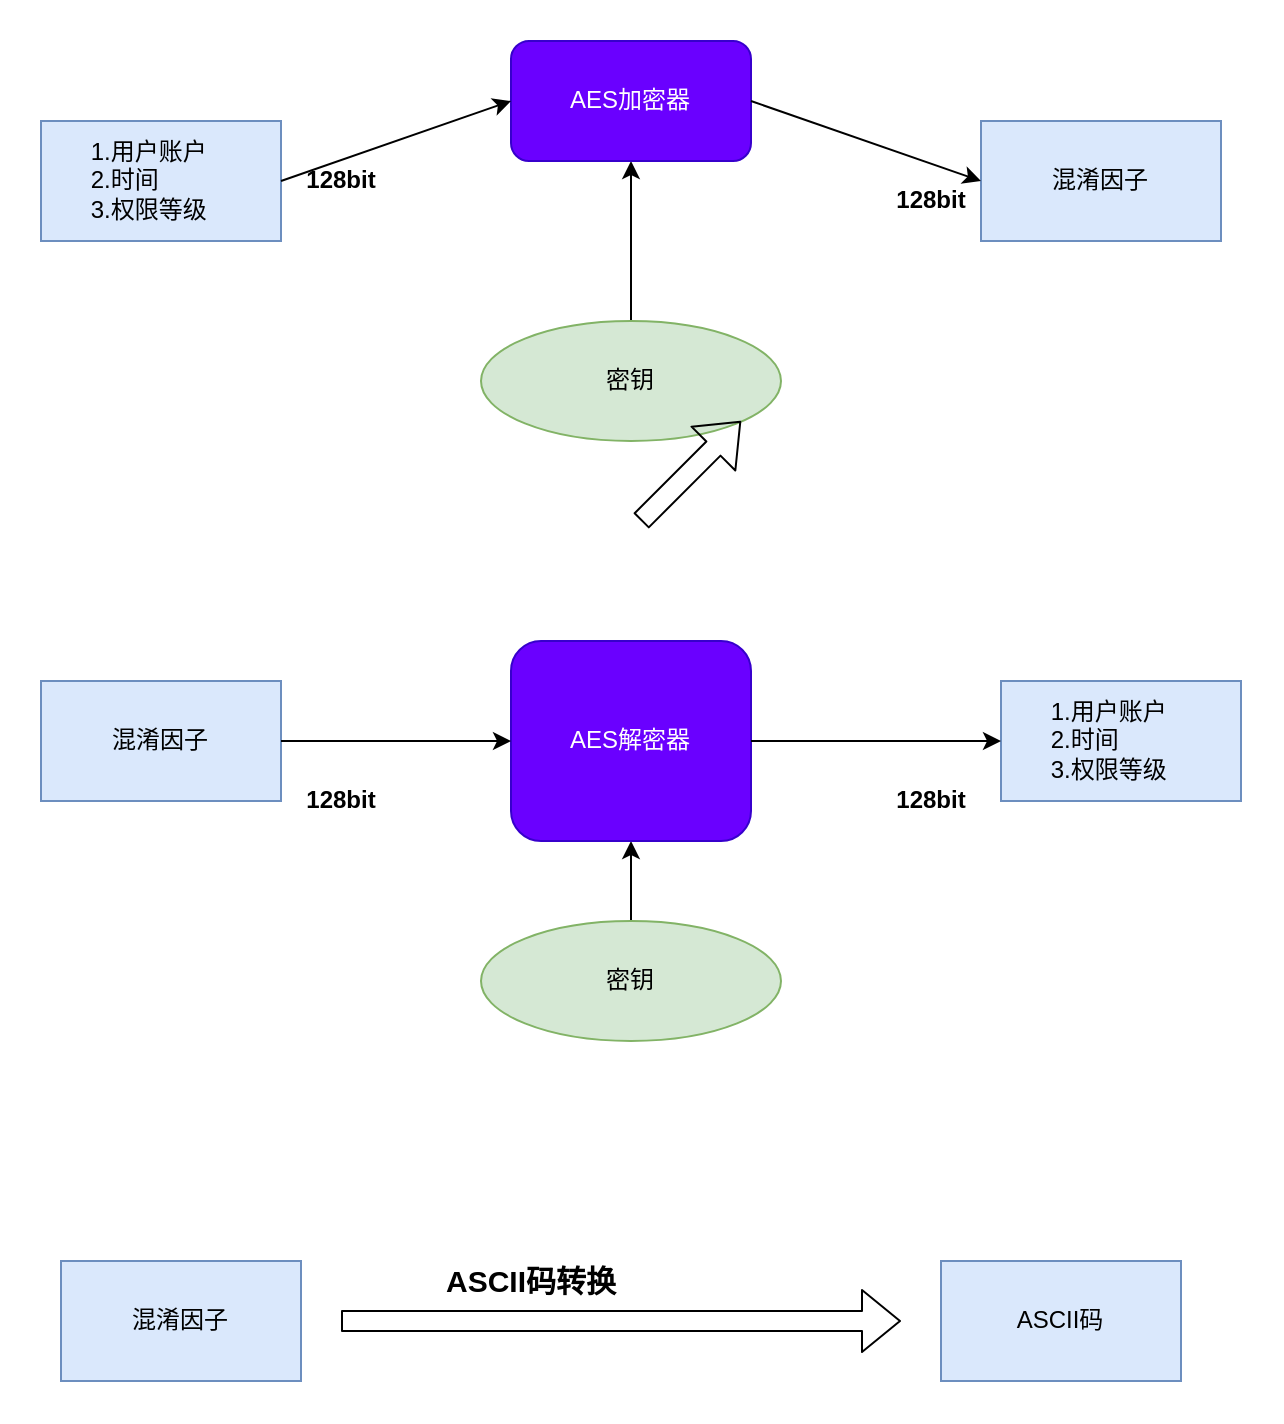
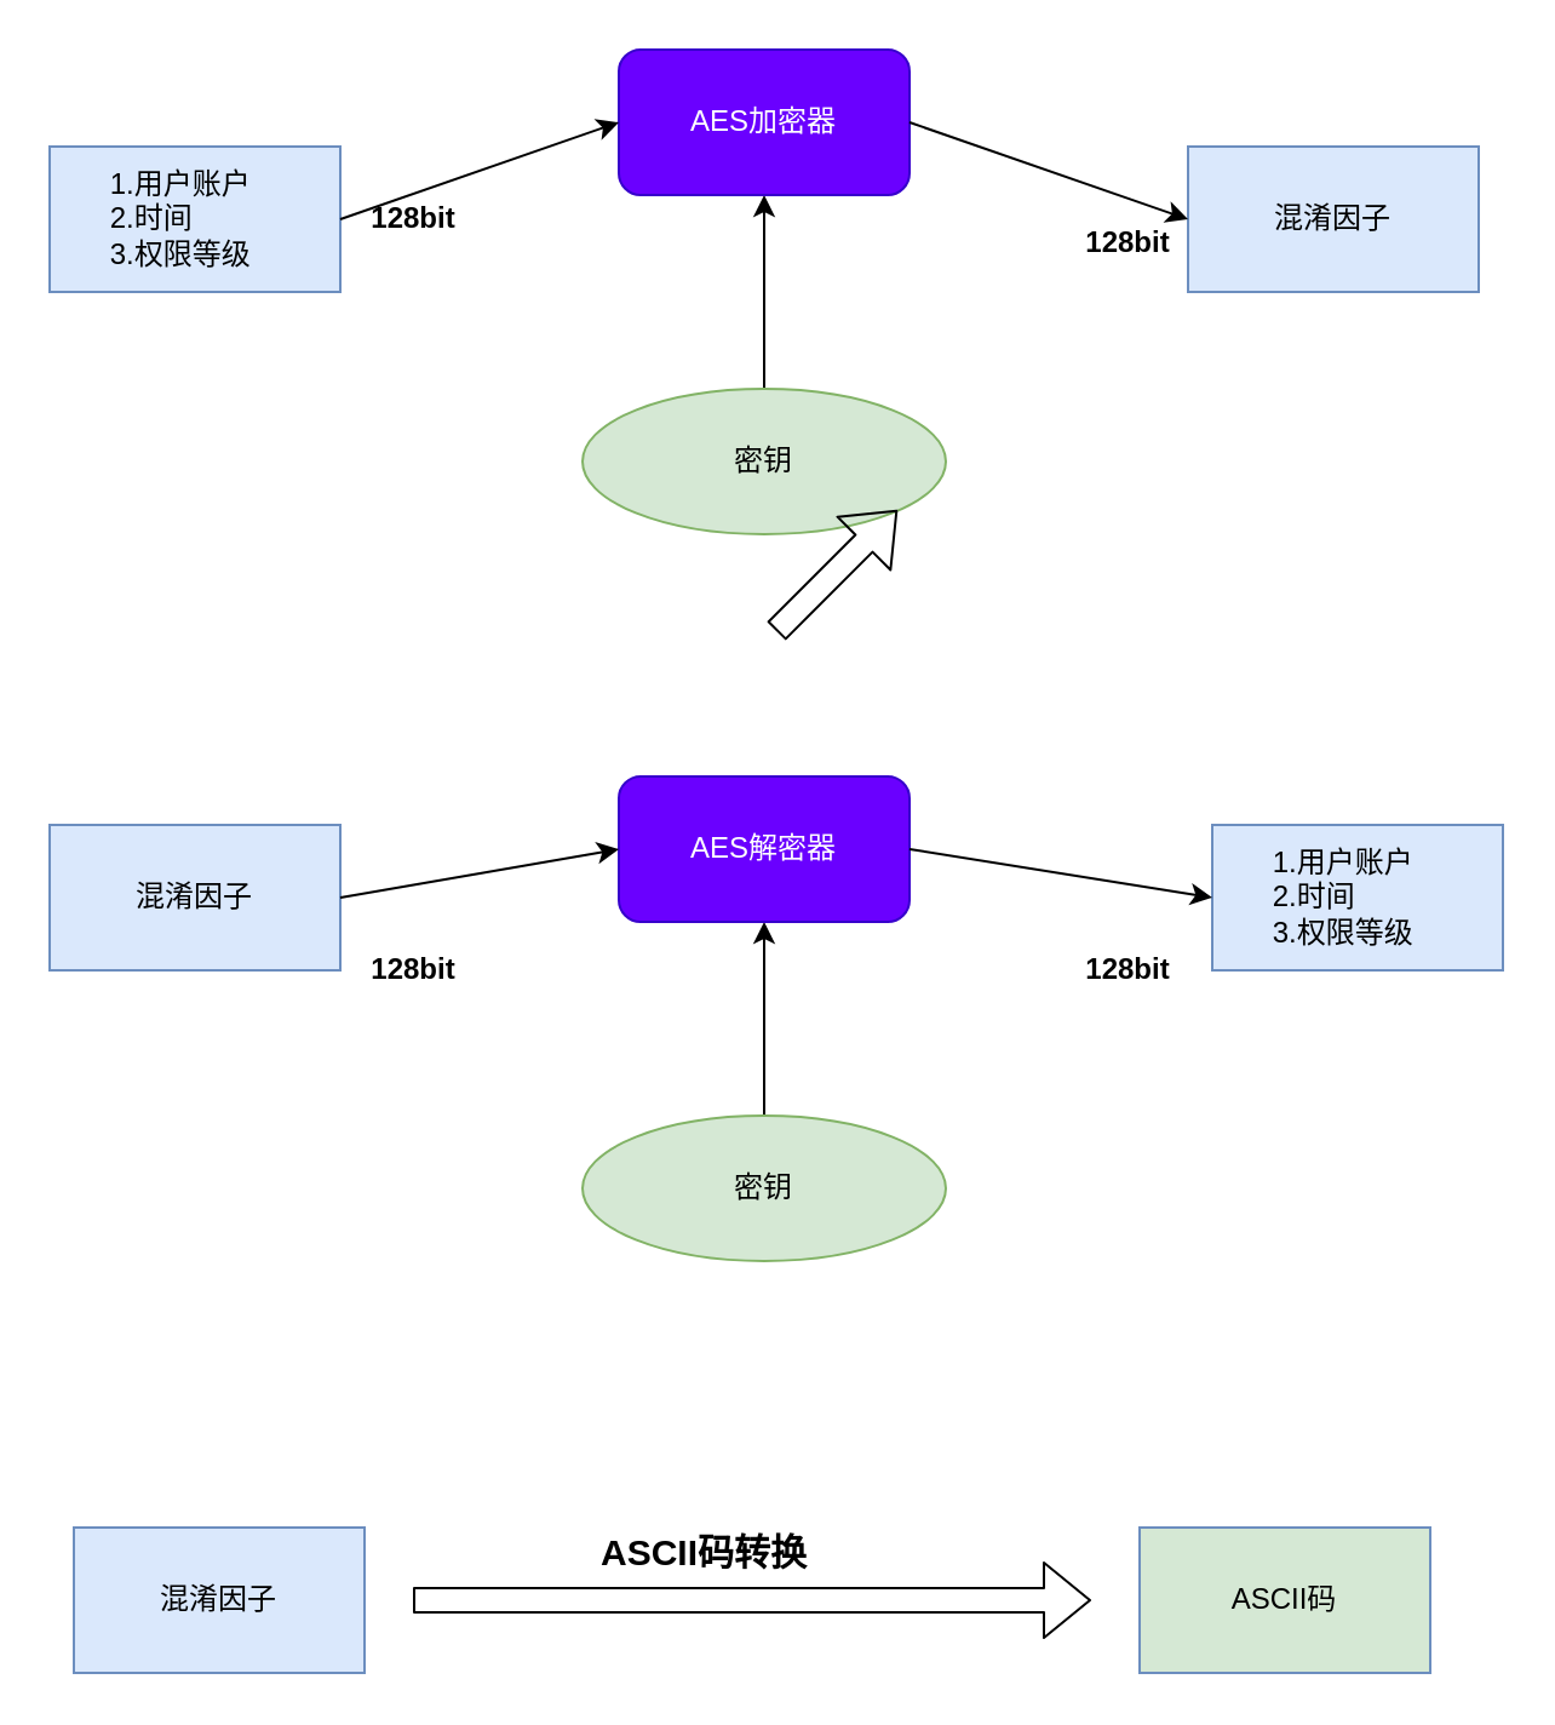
- <mxCell id="15" value="AES解密器" style="rounded=1;whiteSpace=wrap;html=1;fillColor=#6a00ff;strokeColor=#3700CC;fontColor=#ffffff;" vertex="1" parent="1"><mxGeometry x="255" y="320" width="120" height="100" as="geometry" /></mxCell>
+ <mxCell id="15" value="AES解密器" style="rounded=1;whiteSpace=wrap;html=1;fillColor=#6a00ff;strokeColor=#3700CC;fontColor=#ffffff;" vertex="1" parent="1"><mxGeometry x="255" y="320" width="120" height="60" as="geometry" /></mxCell>
- <mxCell id="24" value="&lt;b&gt;&lt;font style=&quot;font-size: 15px&quot;&gt;ASCII码转换&lt;/font&gt;&lt;/b&gt;" style="text;html=1;resizable=0;autosize=1;align=center;verticalAlign=middle;points=[];fillColor=none;strokeColor=none;rounded=0;" vertex="1" parent="1"><mxGeometry x="215" y="630" width="100" height="20" as="geometry" /></mxCell>
+ <mxCell id="24" value="&lt;b&gt;&lt;font style=&quot;font-size: 15px&quot;&gt;ASCII码转换&lt;/font&gt;&lt;/b&gt;" style="text;html=1;resizable=0;autosize=1;align=center;verticalAlign=middle;points=[];fillColor=none;strokeColor=none;rounded=0;" vertex="1" parent="1"><mxGeometry x="240" y="630" width="100" height="20" as="geometry" /></mxCell>
- <mxCell id="21" value="ASCII码" style="rounded=0;whiteSpace=wrap;html=1;fillColor=#dae8fc;strokeColor=#6c8ebf;" vertex="1" parent="1"><mxGeometry x="470" y="630" width="120" height="60" as="geometry" /></mxCell>
+ <mxCell id="21" value="ASCII码" style="rounded=0;whiteSpace=wrap;html=1;fillColor=#d5e8d4;strokeColor=#6c8ebf;" vertex="1" parent="1"><mxGeometry x="470" y="630" width="120" height="60" as="geometry" /></mxCell>
